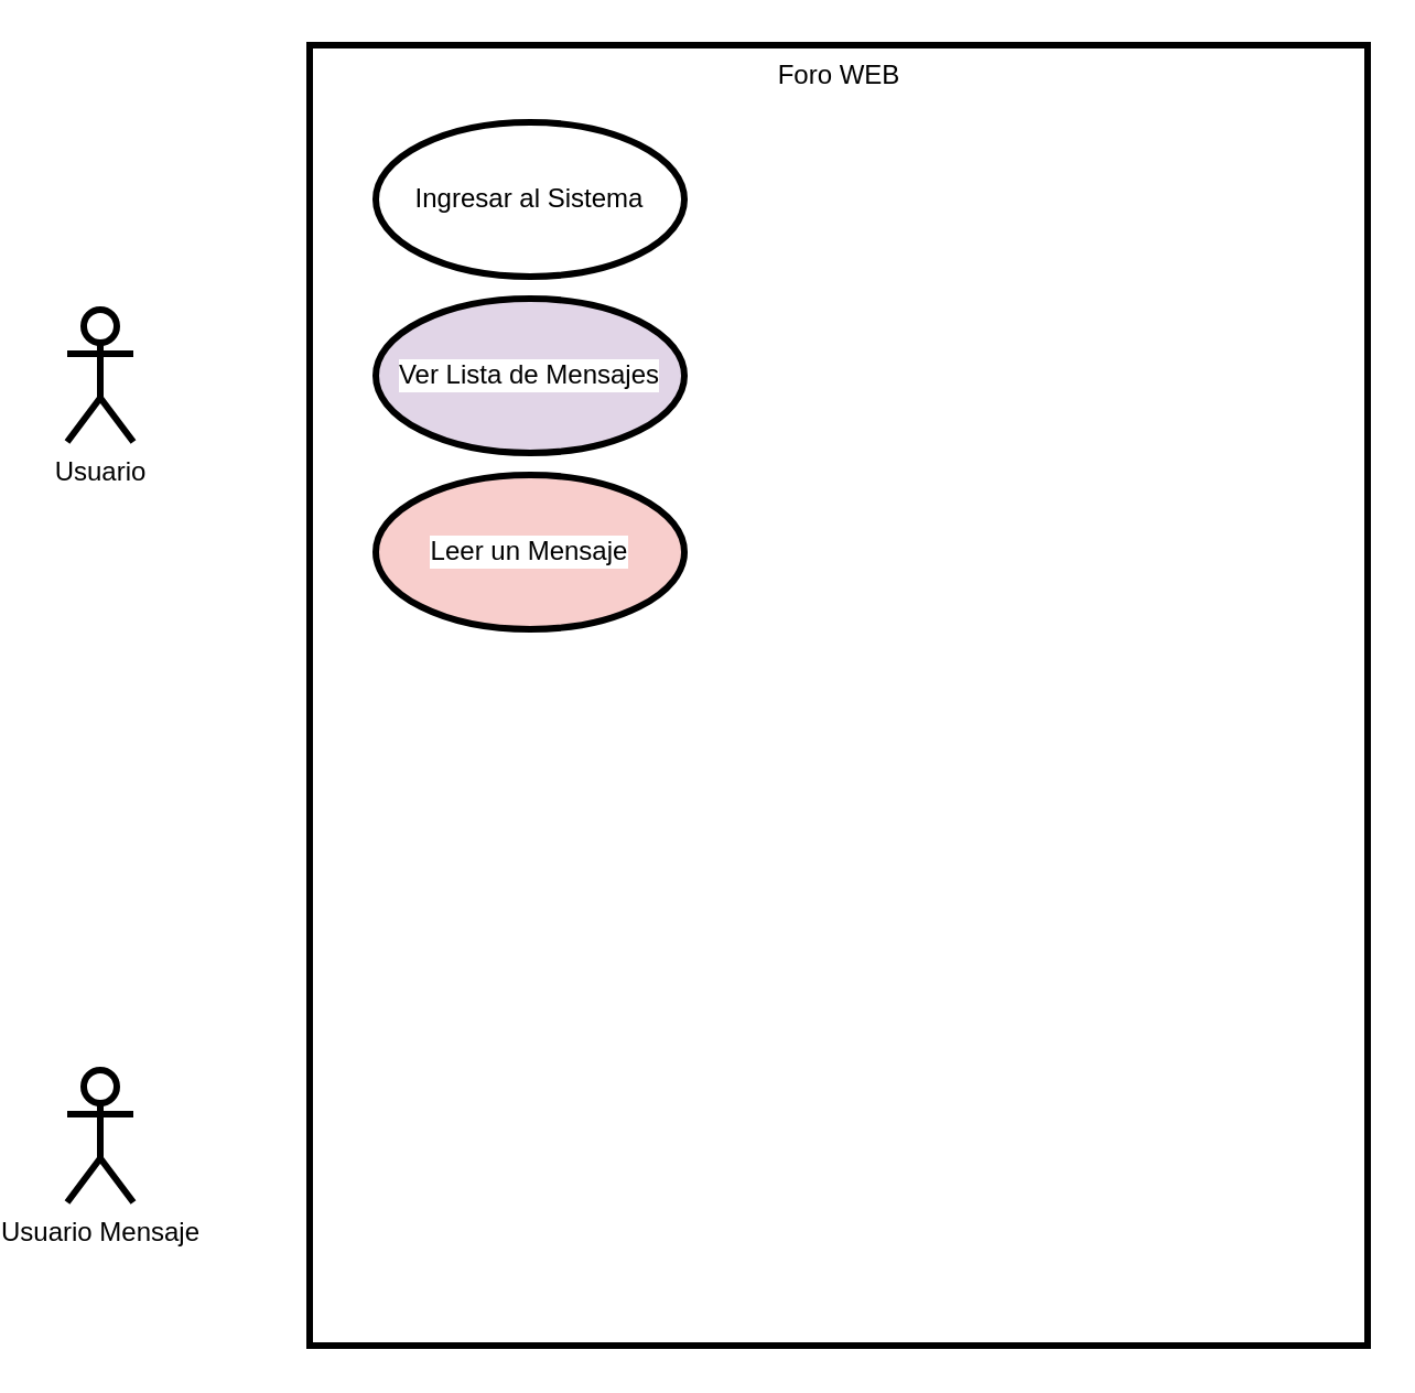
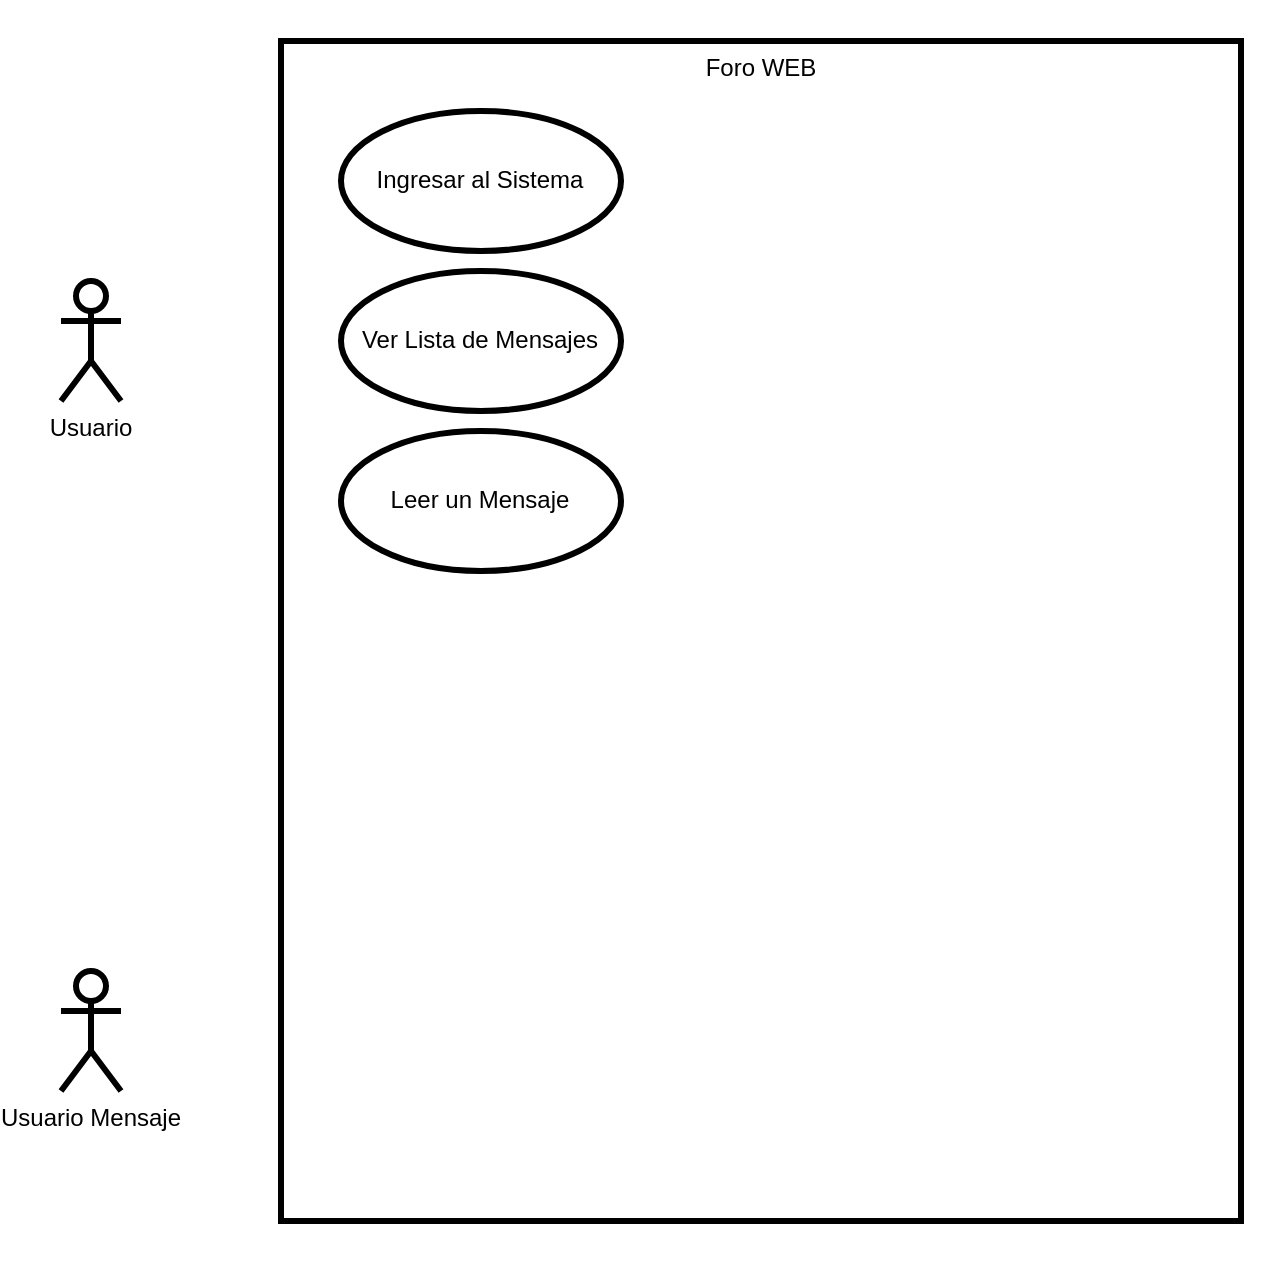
- <mxCell id="4" value="Ver Lista de Mensajes" style="ellipse;whiteSpace=wrap;html=1;labelBackgroundColor=#FFFFFF;strokeWidth=3;fontColor=none;fillColor=#e1d5e7;" vertex="1" parent="1"><mxGeometry x="160" y="135" width="140" height="70" as="geometry" /></mxCell>
+ <mxCell id="4" value="Ver Lista de Mensajes" style="ellipse;whiteSpace=wrap;html=1;labelBackgroundColor=#FFFFFF;strokeWidth=3;fontColor=none;" vertex="1" parent="1"><mxGeometry x="160" y="135" width="140" height="70" as="geometry" /></mxCell>
- <mxCell id="5" value="Leer un Mensaje" style="ellipse;whiteSpace=wrap;html=1;labelBackgroundColor=#FFFFFF;strokeWidth=3;fontColor=none;fillColor=#f8cecc;" vertex="1" parent="1"><mxGeometry x="160" y="215" width="140" height="70" as="geometry" /></mxCell>
+ <mxCell id="5" value="Leer un Mensaje" style="ellipse;whiteSpace=wrap;html=1;labelBackgroundColor=#FFFFFF;strokeWidth=3;fontColor=none;" vertex="1" parent="1"><mxGeometry x="160" y="215" width="140" height="70" as="geometry" /></mxCell>
